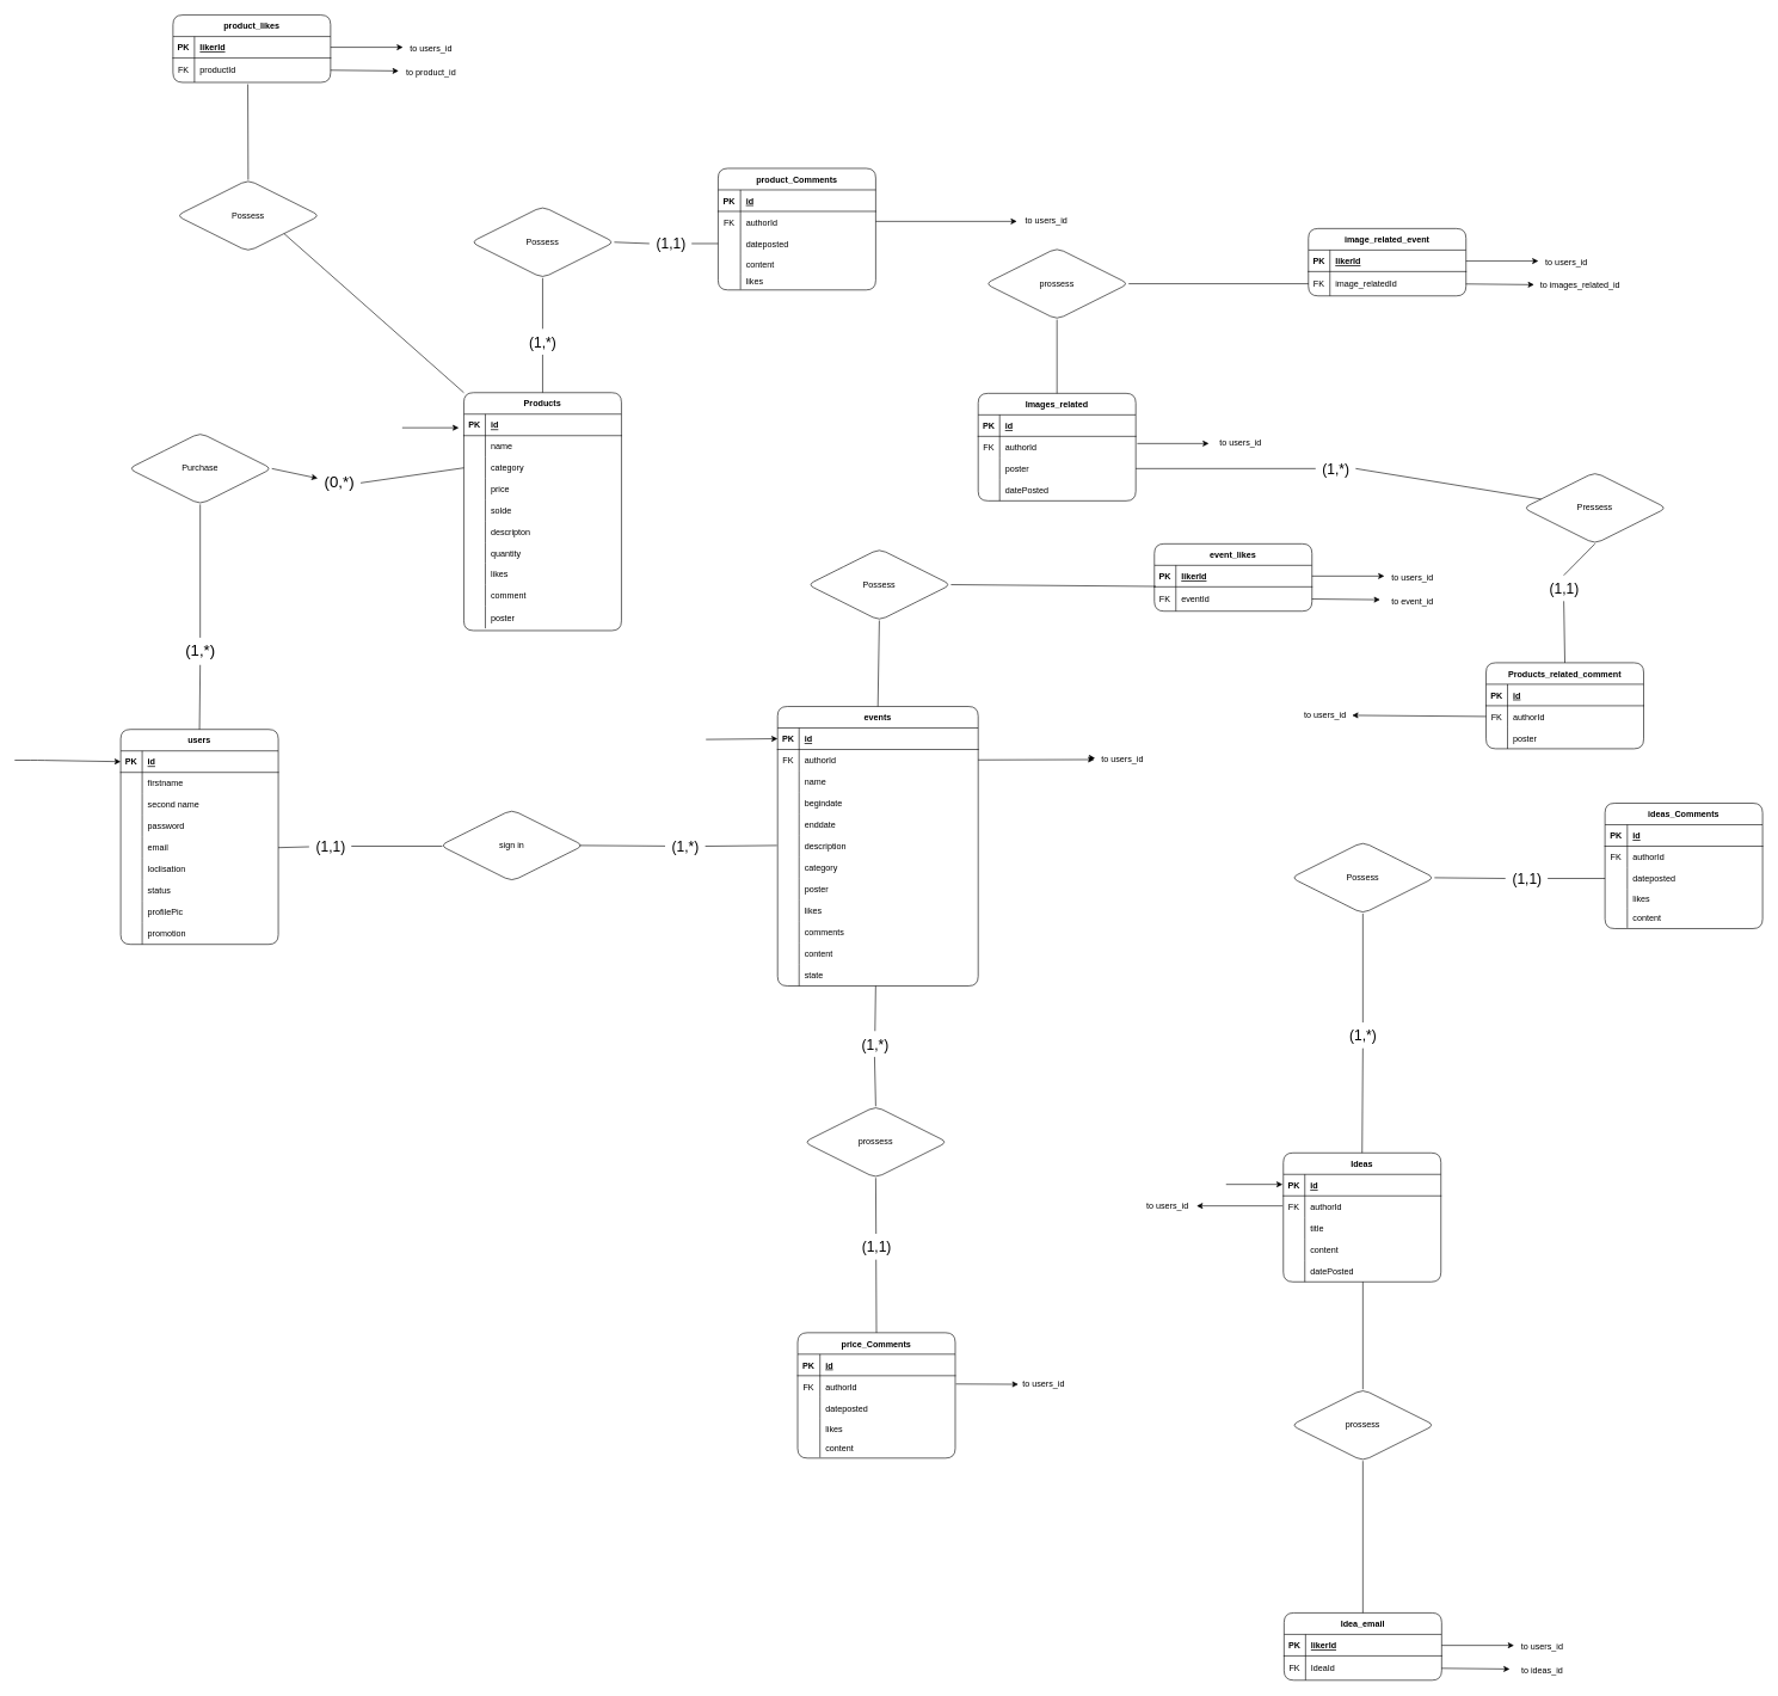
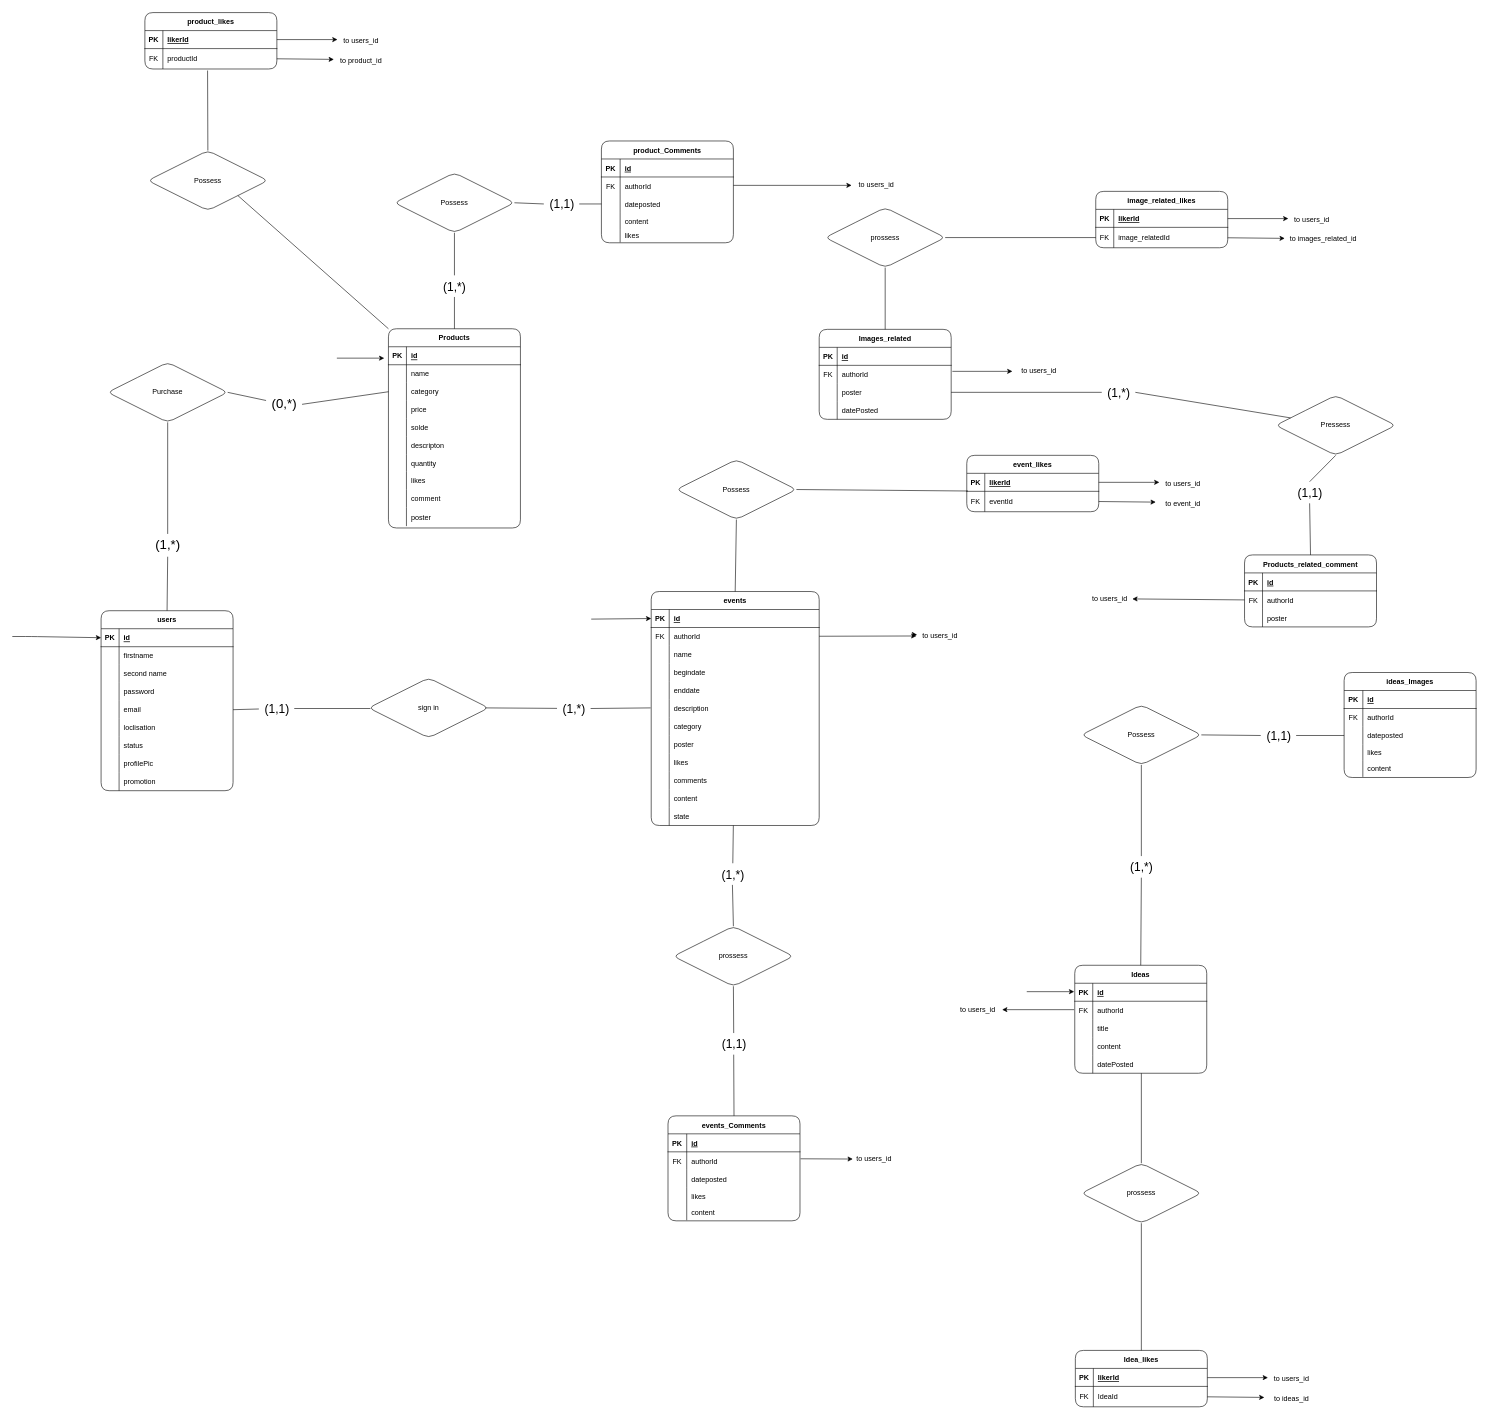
- <mxCell id="272" value="image_related_event" style="shape=table;startSize=30;container=1;collapsible=1;childLayout=tableLayout;fixedRows=1;rowLines=0;fontStyle=1;align=center;resizeLast=1;direction=east;rounded=1;" vertex="1" parent="1"><mxGeometry x="1826" y="318" width="220" height="94" as="geometry" /></mxCell>
+ <mxCell id="272" value="image_related_likes" style="shape=table;startSize=30;container=1;collapsible=1;childLayout=tableLayout;fixedRows=1;rowLines=0;fontStyle=1;align=center;resizeLast=1;direction=east;rounded=1;" vertex="1" parent="1"><mxGeometry x="1826" y="318" width="220" height="94" as="geometry" /></mxCell>
- <mxCell id="148" value="" style="endArrow=classic;html=1;fontSize=15;exitX=1;exitY=0.5;exitDx=0;exitDy=0;" parent="1" source="143" target="149" edge="1"><mxGeometry width="50" height="50" relative="1" as="geometry"><mxPoint x="296" y="692" as="sourcePoint" /><mxPoint x="643" y="692" as="targetPoint" /></mxGeometry></mxCell>
+ <mxCell id="148" value="" style="endArrow=none;html=1;fontSize=15;exitX=1;exitY=0.5;exitDx=0;exitDy=0;" parent="1" source="143" target="149" edge="1"><mxGeometry width="50" height="50" relative="1" as="geometry"><mxPoint x="296" y="692" as="sourcePoint" /><mxPoint x="643" y="692" as="targetPoint" /></mxGeometry></mxCell>
- <mxCell id="192" value="ideas_Comments" style="shape=table;startSize=30;container=1;collapsible=1;childLayout=tableLayout;fixedRows=1;rowLines=0;fontStyle=1;align=center;resizeLast=1;direction=east;rounded=1;" parent="1" vertex="1"><mxGeometry x="2240" y="1120" width="220" height="175" as="geometry" /></mxCell>
+ <mxCell id="192" value="ideas_Images" style="shape=table;startSize=30;container=1;collapsible=1;childLayout=tableLayout;fixedRows=1;rowLines=0;fontStyle=1;align=center;resizeLast=1;direction=east;rounded=1;" parent="1" vertex="1"><mxGeometry x="2240" y="1120" width="220" height="175" as="geometry" /></mxCell>
- <mxCell id="160" value="price_Comments" style="shape=table;startSize=30;container=1;collapsible=1;childLayout=tableLayout;fixedRows=1;rowLines=0;fontStyle=1;align=center;resizeLast=1;direction=east;rounded=1;" parent="1" vertex="1"><mxGeometry x="1113" y="1859" width="220" height="175" as="geometry" /></mxCell>
+ <mxCell id="160" value="events_Comments" style="shape=table;startSize=30;container=1;collapsible=1;childLayout=tableLayout;fixedRows=1;rowLines=0;fontStyle=1;align=center;resizeLast=1;direction=east;rounded=1;" parent="1" vertex="1"><mxGeometry x="1113" y="1859" width="220" height="175" as="geometry" /></mxCell>
- <mxCell id="258" value="Idea_email" style="shape=table;startSize=30;container=1;collapsible=1;childLayout=tableLayout;fixedRows=1;rowLines=0;fontStyle=1;align=center;resizeLast=1;direction=east;rounded=1;" vertex="1" parent="1"><mxGeometry x="1792" y="2250" width="220" height="94" as="geometry" /></mxCell>
+ <mxCell id="258" value="Idea_likes" style="shape=table;startSize=30;container=1;collapsible=1;childLayout=tableLayout;fixedRows=1;rowLines=0;fontStyle=1;align=center;resizeLast=1;direction=east;rounded=1;" vertex="1" parent="1"><mxGeometry x="1792" y="2250" width="220" height="94" as="geometry" /></mxCell>
